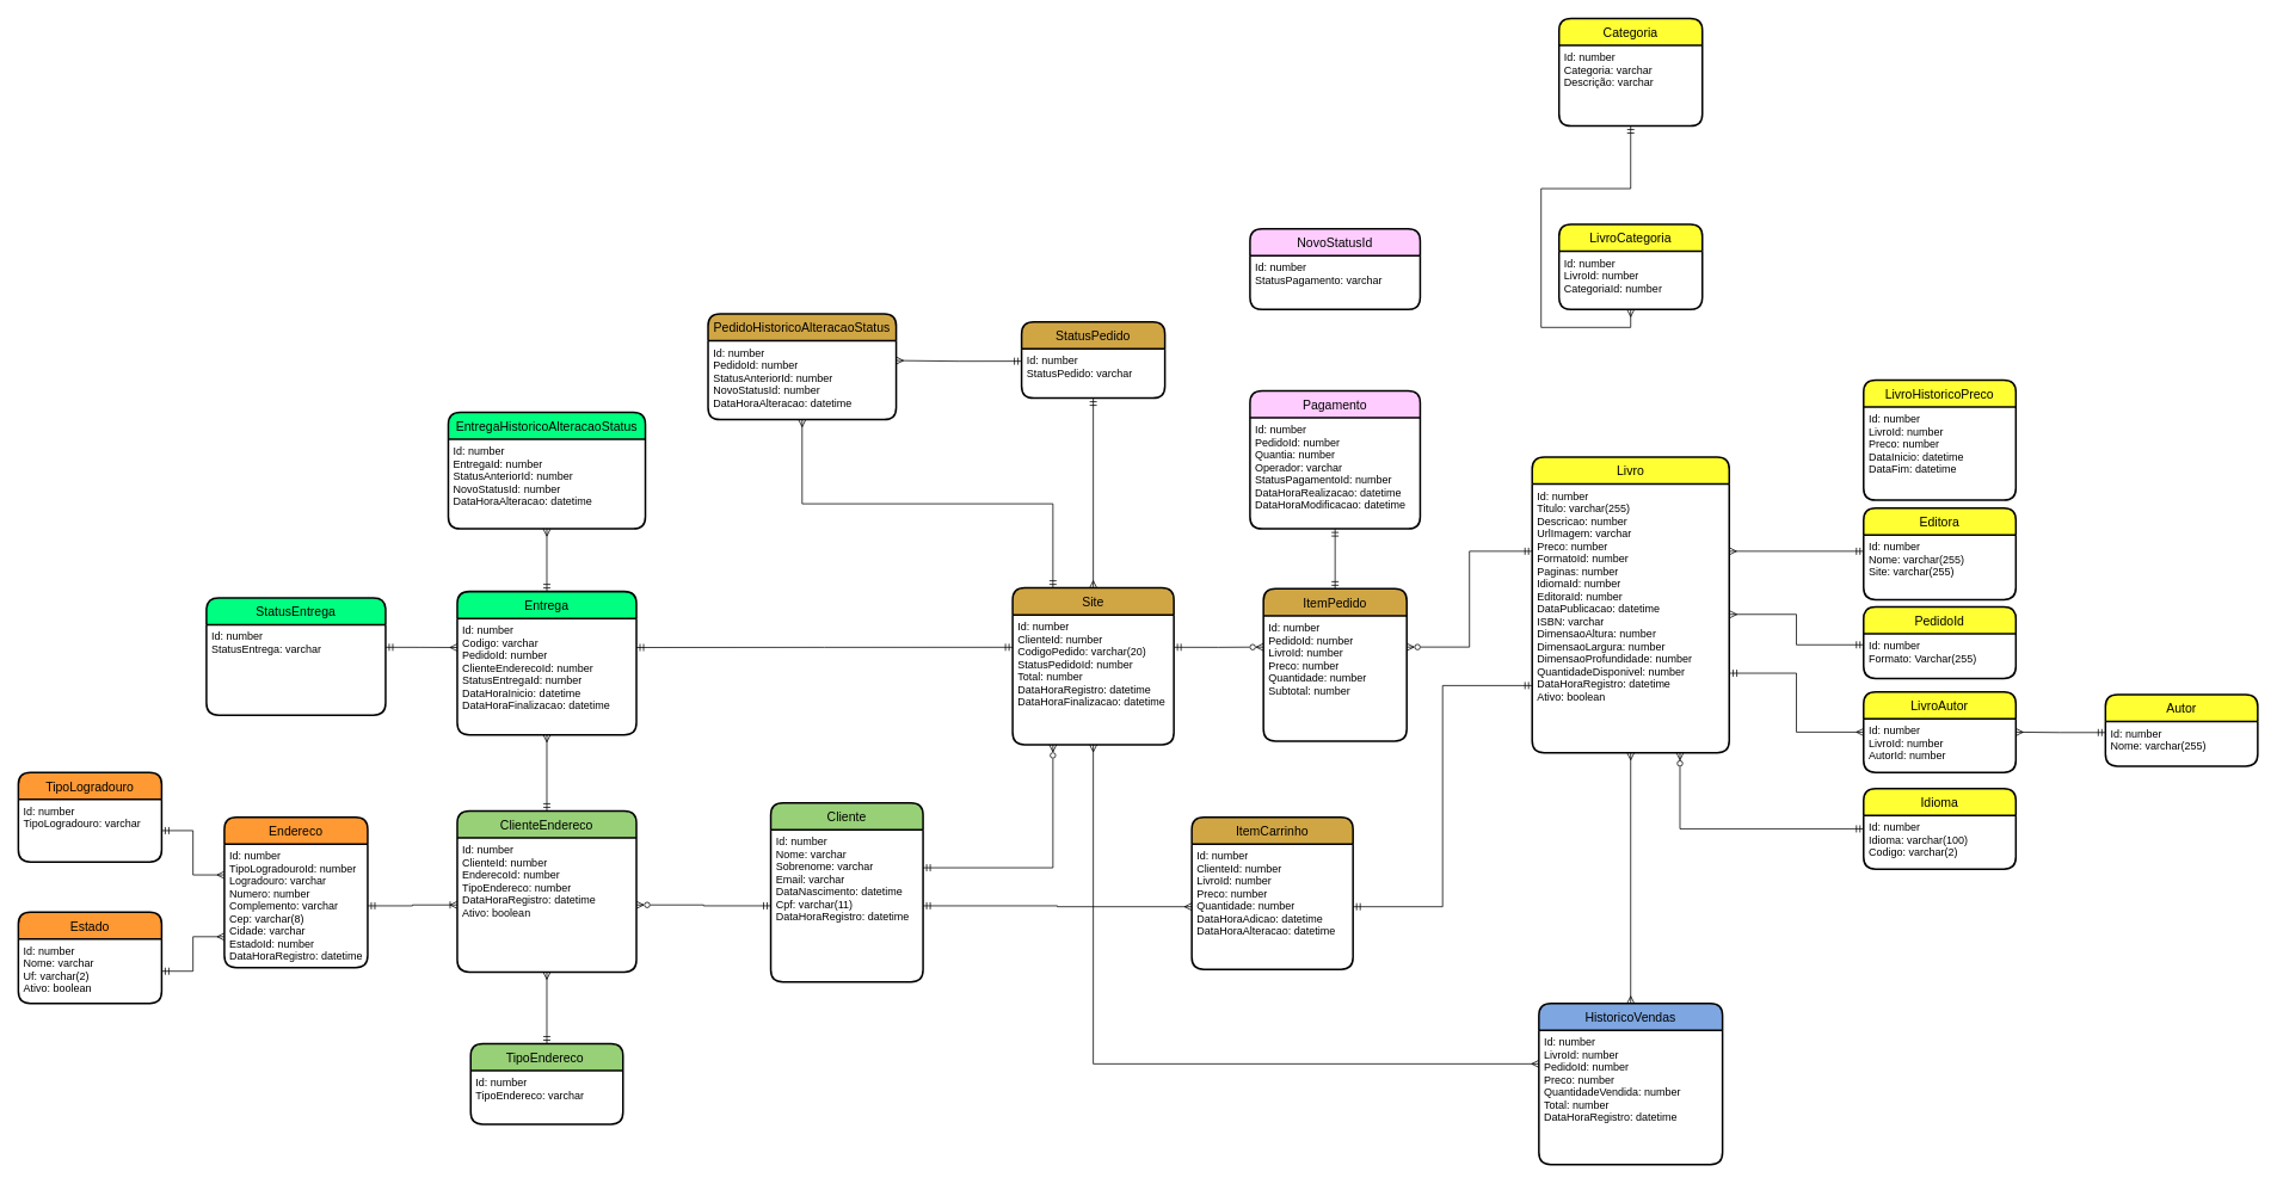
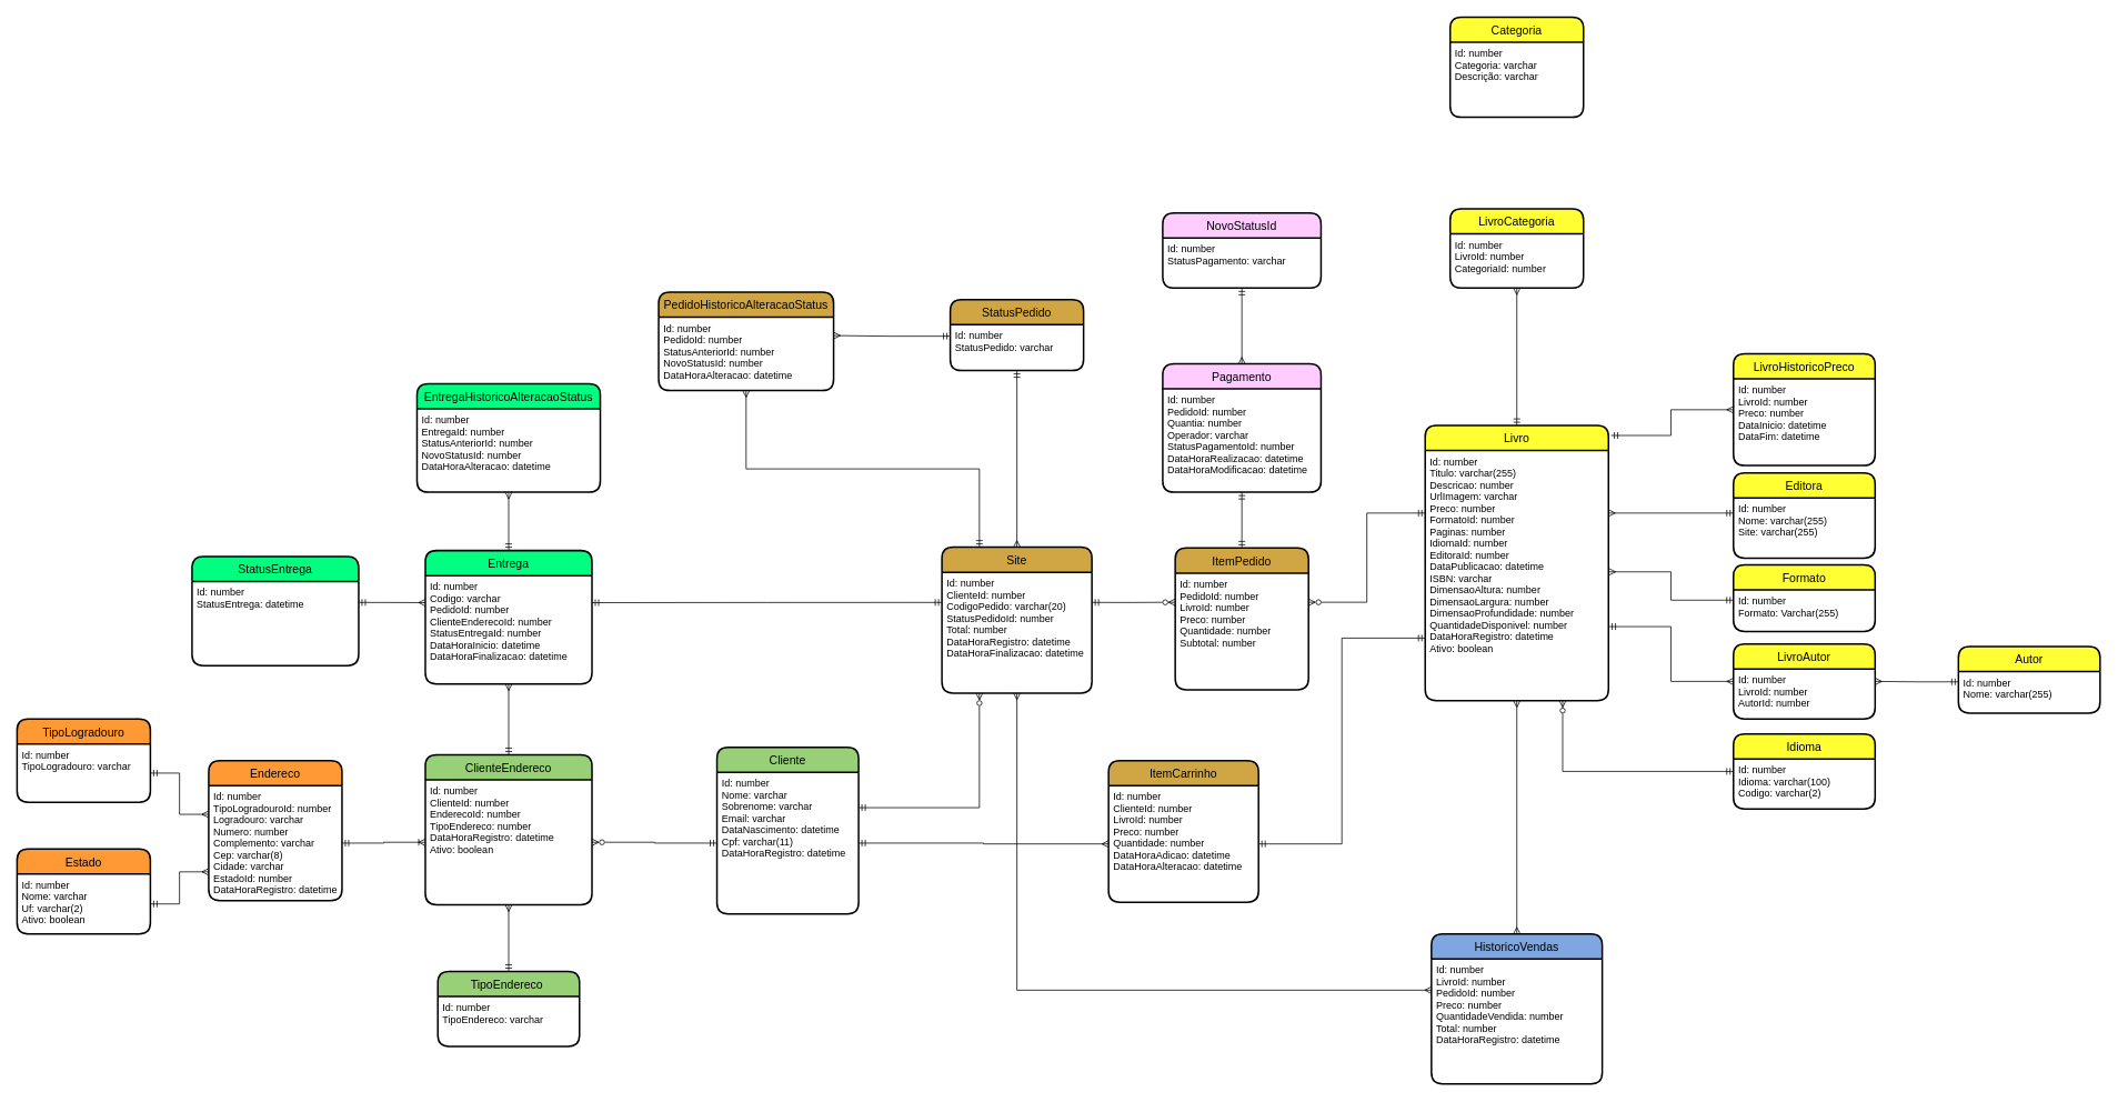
- <mxCell id="39" style="edgeStyle=orthogonalEdgeStyle;rounded=0;orthogonalLoop=1;jettySize=auto;html=1;exitX=0.5;exitY=1;exitDx=0;exitDy=0;startArrow=ERmany;startFill=0;endArrow=ERmandOne;endFill=0;" parent="1" source="38" target="24" edge="1"><mxGeometry relative="1" as="geometry" /></mxCell>
+ <mxCell id="39" style="edgeStyle=orthogonalEdgeStyle;rounded=0;orthogonalLoop=1;jettySize=auto;html=1;exitX=0.5;exitY=1;exitDx=0;exitDy=0;entryX=0.5;entryY=0;entryDx=0;entryDy=0;startArrow=ERmany;startFill=0;endArrow=ERmandOne;endFill=0;" parent="1" source="38" target="11" edge="1"><mxGeometry relative="1" as="geometry" /></mxCell>
+ <mxCell id="73" style="edgeStyle=orthogonalEdgeStyle;rounded=0;orthogonalLoop=1;jettySize=auto;html=1;exitX=0.5;exitY=1;exitDx=0;exitDy=0;startArrow=ERmandOne;startFill=0;endArrow=ERmany;endFill=0;" parent="1" source="71" target="68" edge="1"><mxGeometry relative="1" as="geometry" /></mxCell>
+ <mxCell id="31" style="edgeStyle=orthogonalEdgeStyle;rounded=0;orthogonalLoop=1;jettySize=auto;html=1;exitX=1.014;exitY=0.036;exitDx=0;exitDy=0;entryX=0;entryY=0.5;entryDx=0;entryDy=0;startArrow=ERmandOne;startFill=0;endArrow=ERmany;endFill=0;exitPerimeter=0;" parent="1" source="11" target="29" edge="1"><mxGeometry relative="1" as="geometry" /></mxCell>
- <mxCell id="34" value="PedidoId" style="swimlane;childLayout=stackLayout;horizontal=1;startSize=30;horizontalStack=0;rounded=1;fontSize=14;fontStyle=0;strokeWidth=2;resizeParent=0;resizeLast=1;shadow=0;dashed=0;align=center;labelBackgroundColor=none;fillColor=#FFFF33;" parent="1" vertex="1"><mxGeometry x="2080" y="677" width="170" height="80" as="geometry" /></mxCell>
+ <mxCell id="34" value="Formato" style="swimlane;childLayout=stackLayout;horizontal=1;startSize=30;horizontalStack=0;rounded=1;fontSize=14;fontStyle=0;strokeWidth=2;resizeParent=0;resizeLast=1;shadow=0;dashed=0;align=center;labelBackgroundColor=none;fillColor=#FFFF33;" parent="1" vertex="1"><mxGeometry x="2080" y="677" width="170" height="80" as="geometry" /></mxCell>
- <mxCell id="75" value="Id: number&#10;StatusEntrega: varchar" style="align=left;strokeColor=none;fillColor=none;spacingLeft=4;fontSize=12;verticalAlign=top;resizable=0;rotatable=0;part=1;labelBackgroundColor=none;" parent="74" vertex="1"><mxGeometry y="30" width="200" height="101" as="geometry" /></mxCell>
+ <mxCell id="75" value="Id: number&#10;StatusEntrega: datetime" style="align=left;strokeColor=none;fillColor=none;spacingLeft=4;fontSize=12;verticalAlign=top;resizable=0;rotatable=0;part=1;labelBackgroundColor=none;" parent="74" vertex="1"><mxGeometry y="30" width="200" height="101" as="geometry" /></mxCell>
